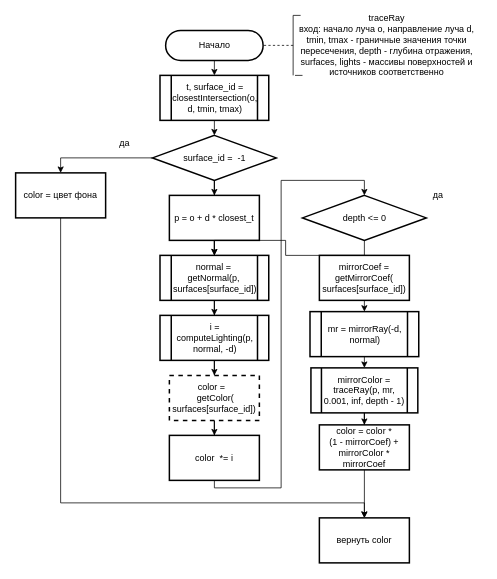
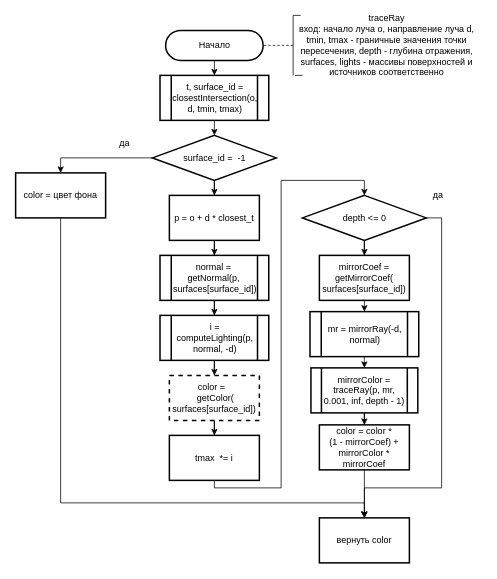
- <mxCell id="28" style="edgeStyle=orthogonalEdgeStyle;rounded=0;orthogonalLoop=1;jettySize=auto;html=1;exitX=0.5;exitY=1;exitDx=0;exitDy=0;" edge="1" parent="1" source="29" target="20"><mxGeometry relative="1" as="geometry" /></mxCell>
+ <mxCell id="28" style="edgeStyle=orthogonalEdgeStyle;rounded=0;orthogonalLoop=1;jettySize=auto;html=1;exitX=0.5;exitY=1;exitDx=0;exitDy=0;" edge="1" parent="1" source="29" target="37"><mxGeometry relative="1" as="geometry" /></mxCell>
+ <mxCell id="27" style="edgeStyle=orthogonalEdgeStyle;rounded=0;orthogonalLoop=1;jettySize=auto;html=1;exitX=1;exitY=0.5;exitDx=0;exitDy=0;entryX=0.5;entryY=0;entryDx=0;entryDy=0;" edge="1" parent="1" source="29" target="38"><mxGeometry relative="1" as="geometry"><Array as="points"><mxPoint x="588" y="290" /><mxPoint x="588" y="650" /><mxPoint x="485" y="650" /></Array></mxGeometry></mxCell>
- <mxCell id="26" value="color &amp;nbsp;*= i" style="rounded=0;whiteSpace=wrap;html=1;strokeWidth=2;" vertex="1" parent="1"><mxGeometry x="225" y="580" width="120" height="60" as="geometry" /></mxCell>
+ <mxCell id="26" value="tmax &amp;nbsp;*= i" style="rounded=0;whiteSpace=wrap;html=1;strokeWidth=2;" vertex="1" parent="1"><mxGeometry x="225" y="580" width="120" height="60" as="geometry" /></mxCell>
